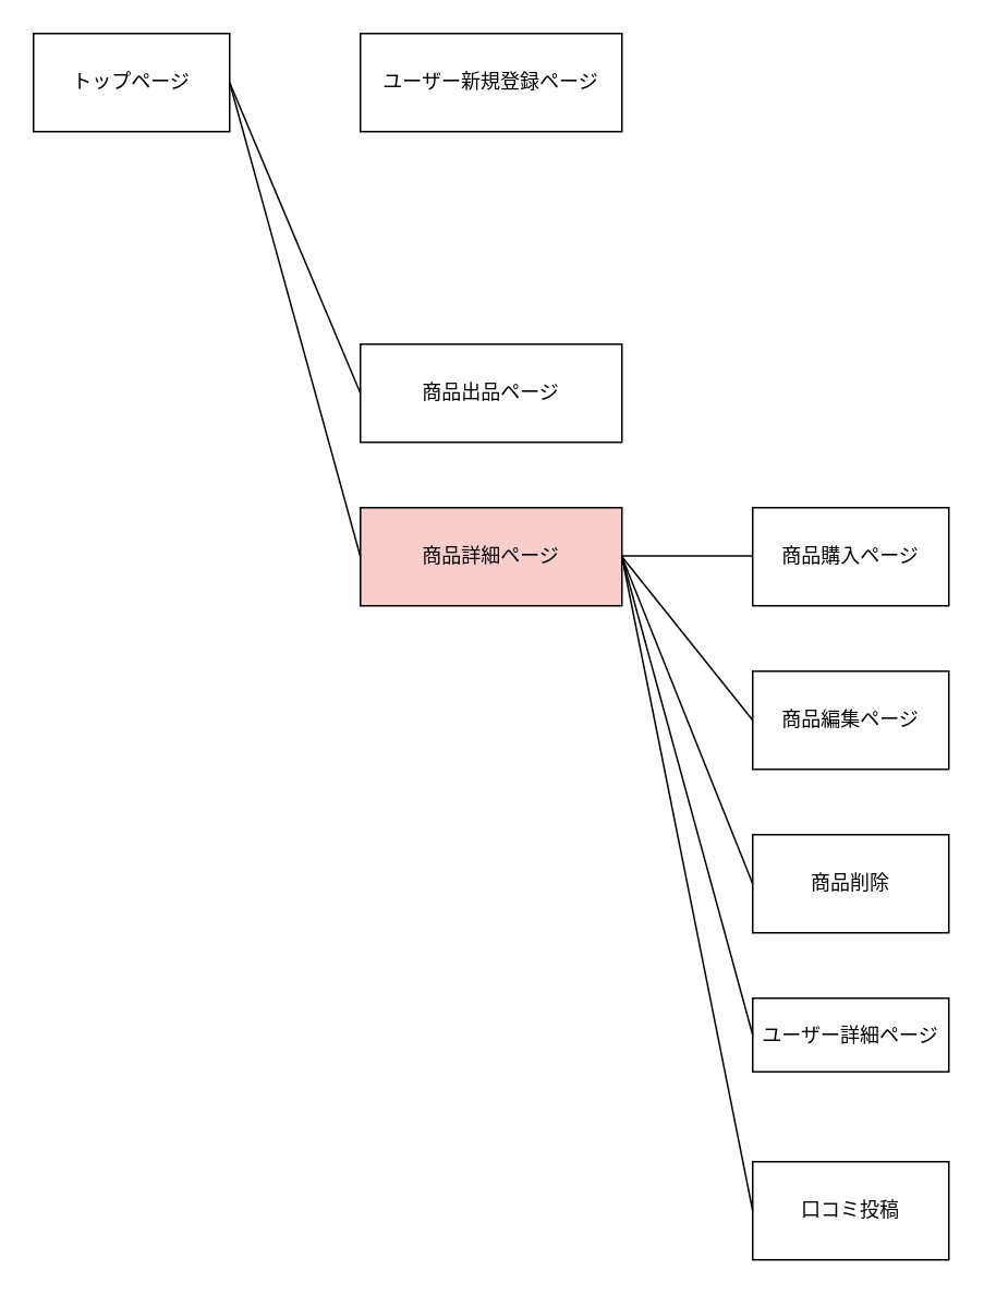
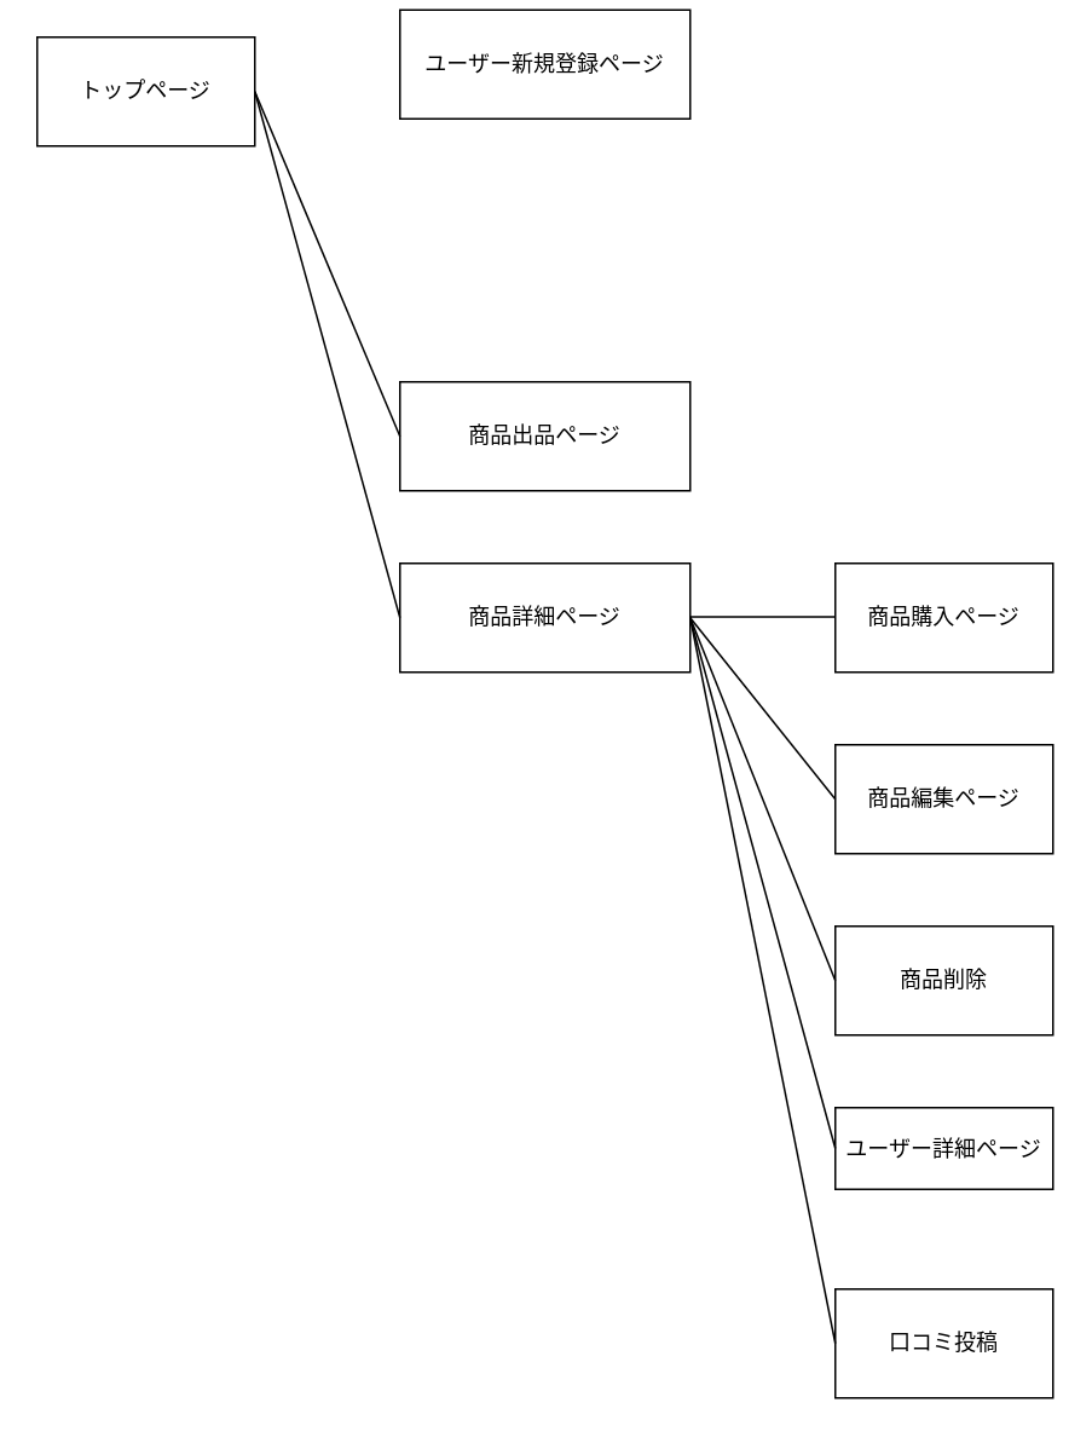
- <mxCell id="7" value="ユーザー新規登録ページ" style="whiteSpace=wrap;html=1;rounded=0;" vertex="1" parent="1"><mxGeometry x="220" y="20" width="160" height="60" as="geometry" /></mxCell>
+ <mxCell id="7" value="ユーザー新規登録ページ" style="whiteSpace=wrap;html=1;rounded=0;" vertex="1" parent="1"><mxGeometry x="220" y="5" width="160" height="60" as="geometry" /></mxCell>
- <mxCell id="4" value="商品詳細ページ" style="whiteSpace=wrap;html=1;rounded=0;fillColor=#f8cecc;" vertex="1" parent="1"><mxGeometry x="220" y="310" width="160" height="60" as="geometry" /></mxCell>
+ <mxCell id="4" value="商品詳細ページ" style="whiteSpace=wrap;html=1;rounded=0;" vertex="1" parent="1"><mxGeometry x="220" y="310" width="160" height="60" as="geometry" /></mxCell>
